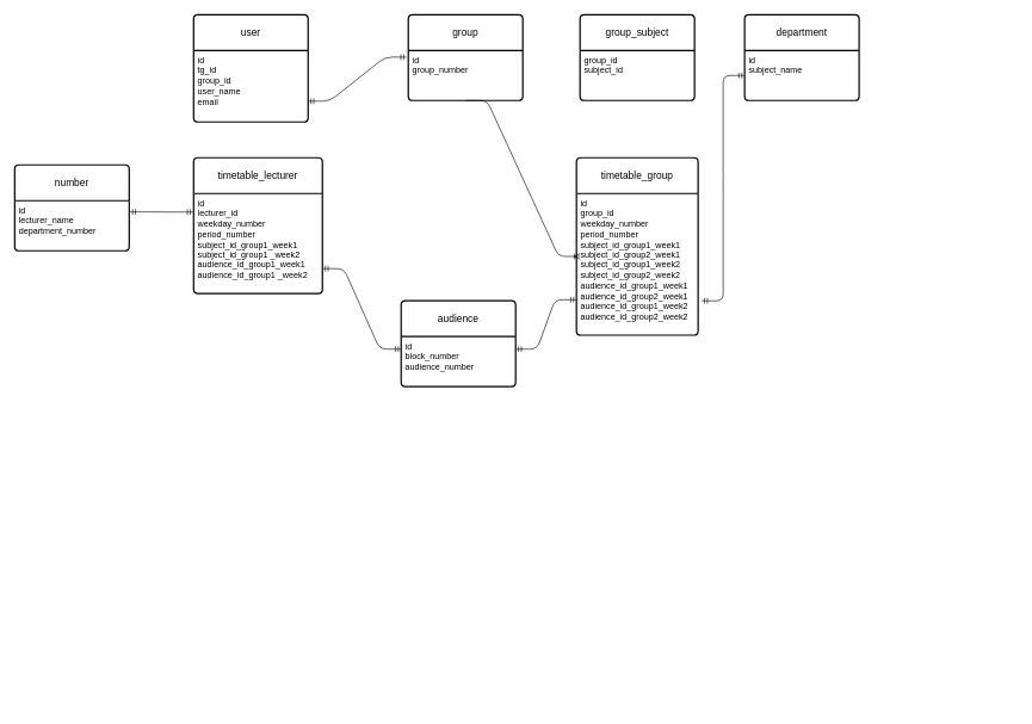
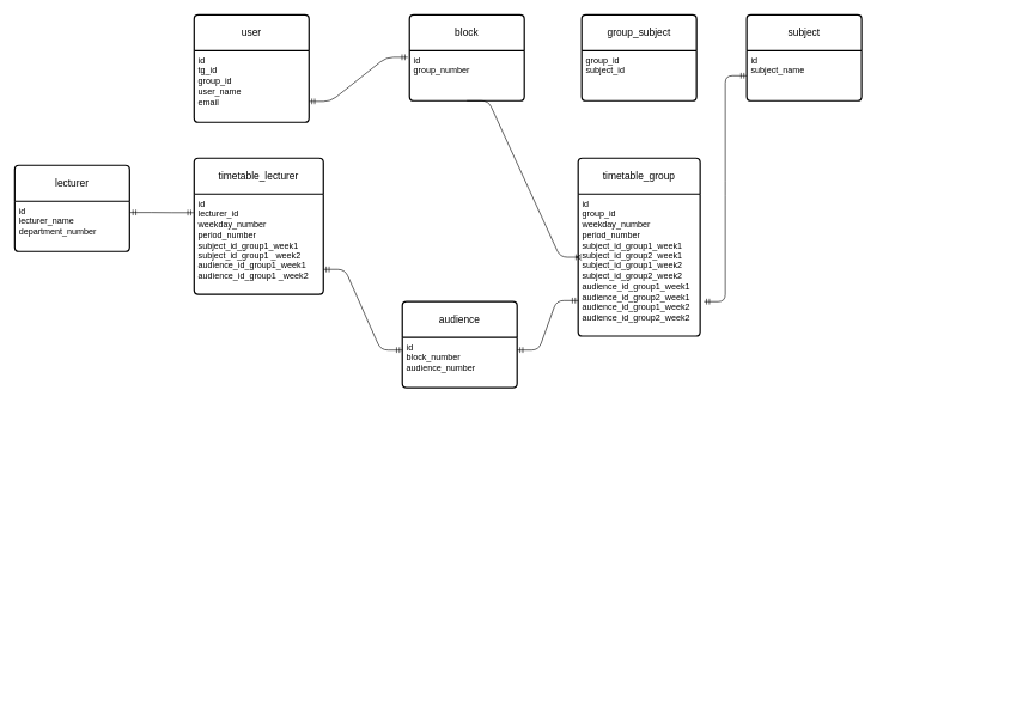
- <mxCell id="4" value="group" style="swimlane;childLayout=stackLayout;horizontal=1;startSize=50;horizontalStack=0;rounded=1;fontSize=14;fontStyle=0;strokeWidth=2;resizeParent=0;resizeLast=1;shadow=0;dashed=0;align=center;arcSize=4;whiteSpace=wrap;html=1;labelBackgroundColor=none;" vertex="1" parent="1"><mxGeometry x="570" y="20" width="160" height="120" as="geometry" /></mxCell>
+ <mxCell id="4" value="block" style="swimlane;childLayout=stackLayout;horizontal=1;startSize=50;horizontalStack=0;rounded=1;fontSize=14;fontStyle=0;strokeWidth=2;resizeParent=0;resizeLast=1;shadow=0;dashed=0;align=center;arcSize=4;whiteSpace=wrap;html=1;labelBackgroundColor=none;" vertex="1" parent="1"><mxGeometry x="570" y="20" width="160" height="120" as="geometry" /></mxCell>
- <mxCell id="6" value="department" style="swimlane;childLayout=stackLayout;horizontal=1;startSize=50;horizontalStack=0;rounded=1;fontSize=14;fontStyle=0;strokeWidth=2;resizeParent=0;resizeLast=1;shadow=0;dashed=0;align=center;arcSize=4;whiteSpace=wrap;html=1;labelBackgroundColor=none;" vertex="1" parent="1"><mxGeometry x="1040" y="20" width="160" height="120" as="geometry" /></mxCell>
+ <mxCell id="6" value="subject" style="swimlane;childLayout=stackLayout;horizontal=1;startSize=50;horizontalStack=0;rounded=1;fontSize=14;fontStyle=0;strokeWidth=2;resizeParent=0;resizeLast=1;shadow=0;dashed=0;align=center;arcSize=4;whiteSpace=wrap;html=1;labelBackgroundColor=none;" vertex="1" parent="1"><mxGeometry x="1040" y="20" width="160" height="120" as="geometry" /></mxCell>
- <mxCell id="21" value="number" style="swimlane;childLayout=stackLayout;horizontal=1;startSize=50;horizontalStack=0;rounded=1;fontSize=14;fontStyle=0;strokeWidth=2;resizeParent=0;resizeLast=1;shadow=0;dashed=0;align=center;arcSize=4;whiteSpace=wrap;html=1;labelBackgroundColor=none;" vertex="1" parent="1"><mxGeometry x="20" y="230" width="160" height="120" as="geometry" /></mxCell>
+ <mxCell id="21" value="lecturer" style="swimlane;childLayout=stackLayout;horizontal=1;startSize=50;horizontalStack=0;rounded=1;fontSize=14;fontStyle=0;strokeWidth=2;resizeParent=0;resizeLast=1;shadow=0;dashed=0;align=center;arcSize=4;whiteSpace=wrap;html=1;labelBackgroundColor=none;" vertex="1" parent="1"><mxGeometry x="20" y="230" width="160" height="120" as="geometry" /></mxCell>
